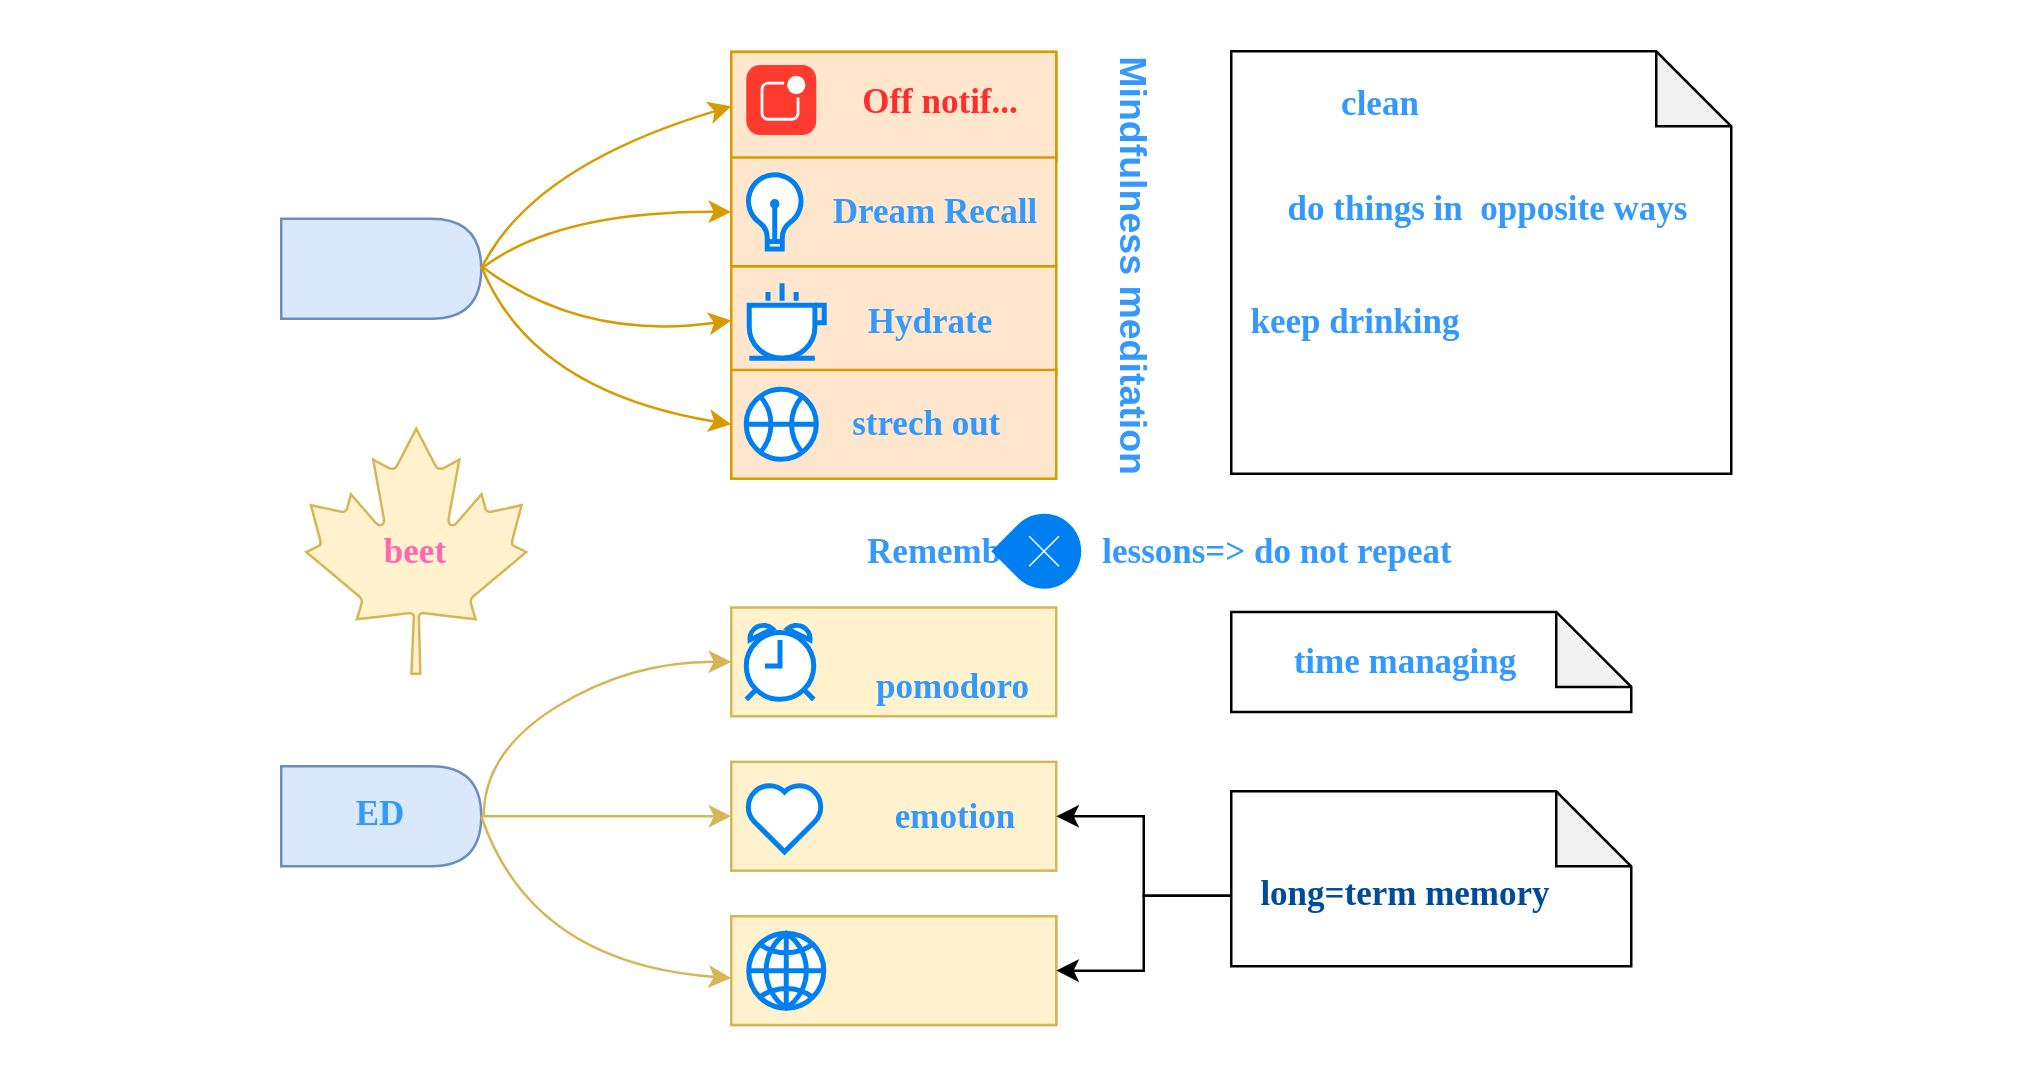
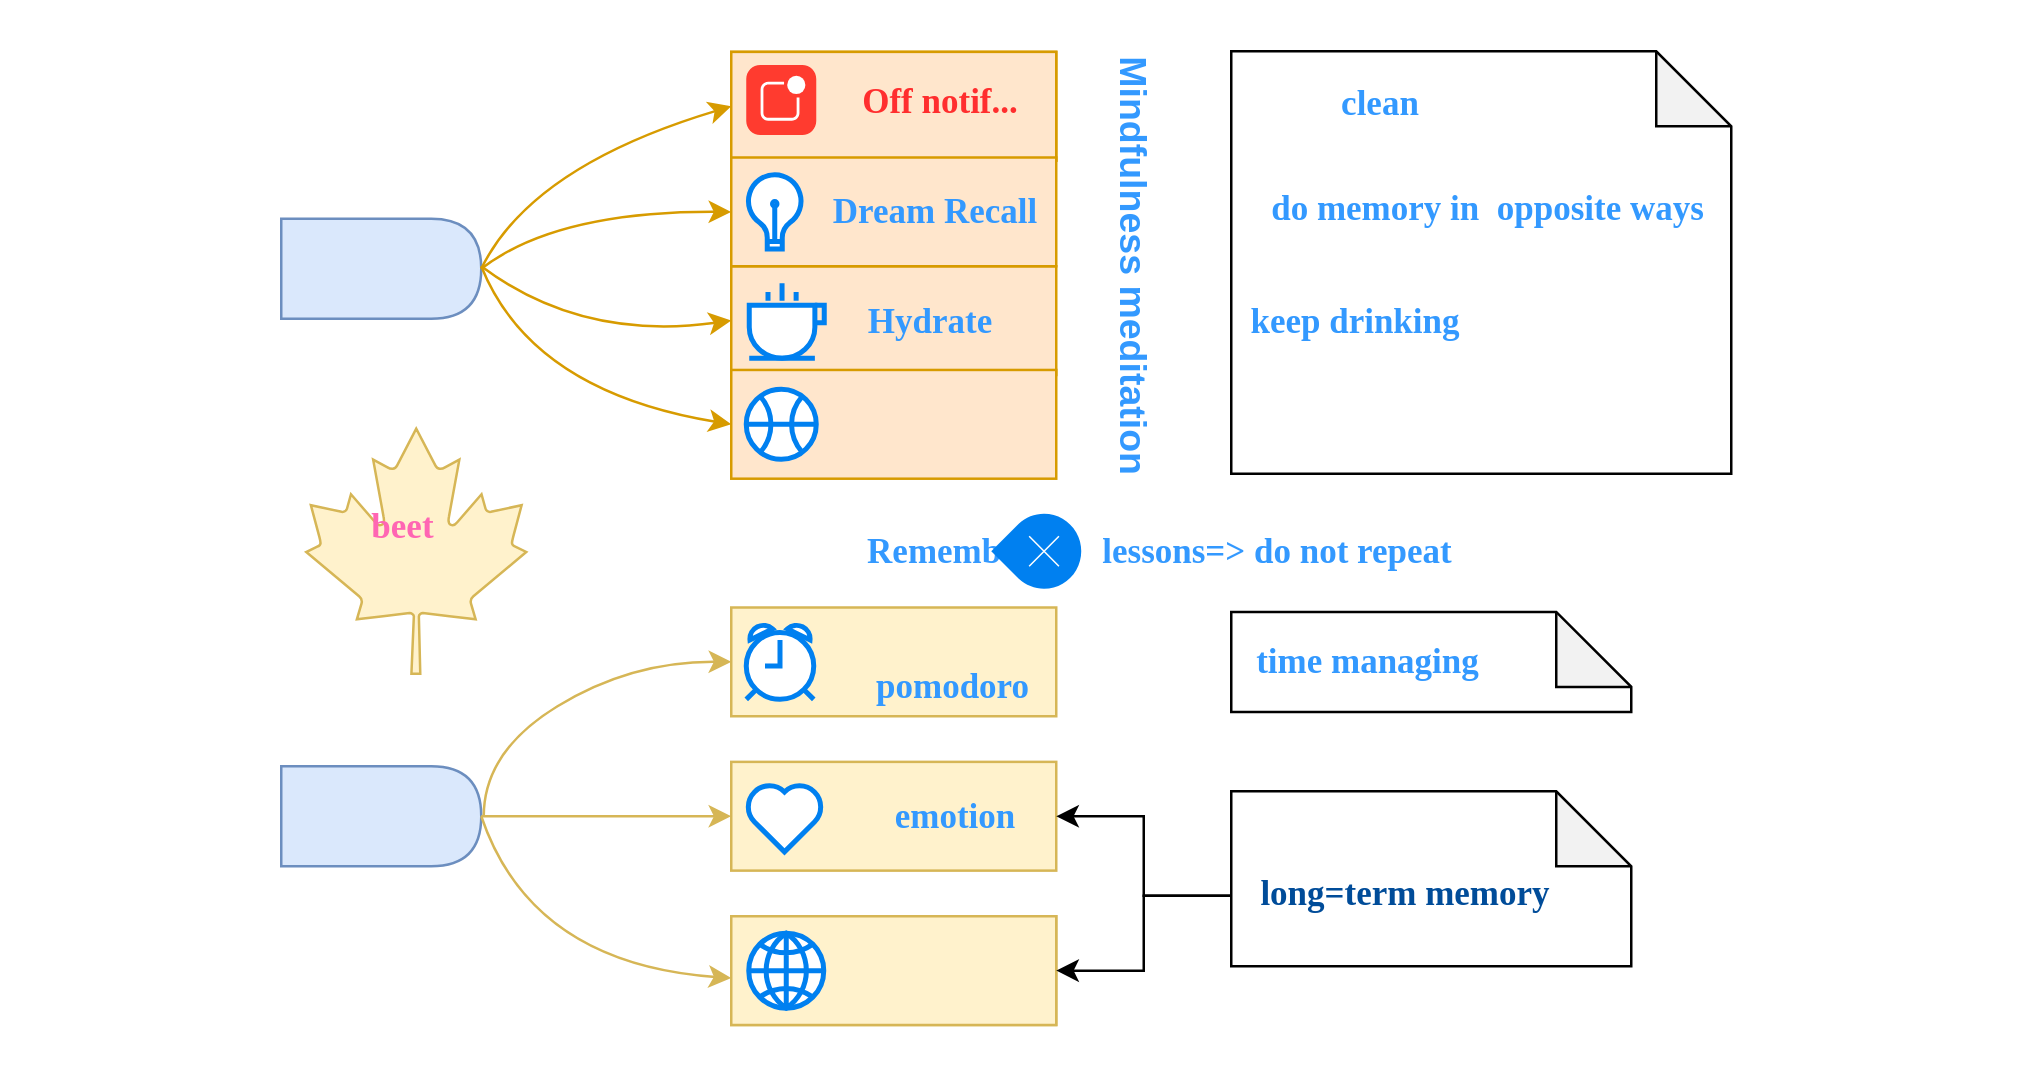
- <mxCell id="23" value="&lt;h4&gt;&lt;font color=&quot;#3399ff&quot; face=&quot;Comic Sans MS&quot;&gt;&lt;span style=&quot;font-size: 14px&quot;&gt;do things in&amp;nbsp; opposite ways&amp;nbsp; &amp;nbsp;&amp;nbsp;&lt;/span&gt;&lt;/font&gt;&lt;/h4&gt;" style="text;html=1;strokeColor=none;fillColor=none;align=center;verticalAlign=middle;whiteSpace=wrap;rounded=0;" vertex="1" parent="19"><mxGeometry x="200" y="11.75" width="220" height="20" as="geometry" /></mxCell>
+ <mxCell id="23" value="&lt;h4&gt;&lt;font color=&quot;#3399ff&quot; face=&quot;Comic Sans MS&quot;&gt;&lt;span style=&quot;font-size: 14px&quot;&gt;do memory in&amp;nbsp; opposite ways&amp;nbsp; &amp;nbsp;&amp;nbsp;&lt;/span&gt;&lt;/font&gt;&lt;/h4&gt;" style="text;html=1;strokeColor=none;fillColor=none;align=center;verticalAlign=middle;whiteSpace=wrap;rounded=0;" vertex="1" parent="19"><mxGeometry x="200" y="11.75" width="220" height="20" as="geometry" /></mxCell>
- <mxCell id="28" value="&lt;h4&gt;&lt;span style=&quot;font-size: 14px&quot;&gt;&lt;font face=&quot;Comic Sans MS&quot; color=&quot;#3399ff&quot;&gt;strech out&lt;/font&gt;&lt;/span&gt;&lt;/h4&gt;" style="text;html=1;strokeColor=none;fillColor=none;align=center;verticalAlign=middle;whiteSpace=wrap;rounded=0;" vertex="1" parent="25"><mxGeometry x="41" y="11.75" width="77" height="20" as="geometry" /></mxCell>
- <mxCell id="57" value="&lt;h4&gt;&lt;span style=&quot;font-size: 14px&quot;&gt;&lt;font face=&quot;Comic Sans MS&quot; color=&quot;#ff66b3&quot;&gt;beet&lt;/font&gt;&lt;/span&gt;&lt;/h4&gt;" style="text;html=1;strokeColor=none;fillColor=none;align=center;verticalAlign=middle;whiteSpace=wrap;rounded=0;" vertex="1" parent="2"><mxGeometry x="116" y="190" width="60" height="20" as="geometry" /></mxCell>
+ <mxCell id="57" value="&lt;h4&gt;&lt;span style=&quot;font-size: 14px&quot;&gt;&lt;font face=&quot;Comic Sans MS&quot; color=&quot;#ff66b3&quot;&gt;beet&lt;/font&gt;&lt;/span&gt;&lt;/h4&gt;" style="text;html=1;strokeColor=none;fillColor=none;align=center;verticalAlign=middle;whiteSpace=wrap;rounded=0;" vertex="1" parent="2"><mxGeometry x="111" y="180" width="60" height="20" as="geometry" /></mxCell>
- <mxCell id="52" value="&lt;h4&gt;&lt;span style=&quot;font-size: 14px&quot;&gt;&lt;font face=&quot;Comic Sans MS&quot; color=&quot;#3399ff&quot;&gt;time managing&lt;/font&gt;&lt;/span&gt;&lt;/h4&gt;" style="text;html=1;strokeColor=none;fillColor=none;align=center;verticalAlign=middle;whiteSpace=wrap;rounded=0;" vertex="1" parent="2"><mxGeometry x="487" y="234.25" width="110" height="20" as="geometry" /></mxCell>
+ <mxCell id="52" value="&lt;h4&gt;&lt;span style=&quot;font-size: 14px&quot;&gt;&lt;font face=&quot;Comic Sans MS&quot; color=&quot;#3399ff&quot;&gt;time managing&lt;/font&gt;&lt;/span&gt;&lt;/h4&gt;" style="text;html=1;strokeColor=none;fillColor=none;align=center;verticalAlign=middle;whiteSpace=wrap;rounded=0;" vertex="1" parent="2"><mxGeometry x="472" y="234.25" width="110" height="20" as="geometry" /></mxCell>
- <mxCell id="14" value="&lt;h4&gt;&lt;font color=&quot;#3399ff&quot; face=&quot;Comic Sans MS&quot;&gt;&lt;span style=&quot;font-size: 14px&quot;&gt;ED&lt;/span&gt;&lt;/font&gt;&lt;/h4&gt;" style="text;html=1;strokeColor=none;fillColor=none;align=center;verticalAlign=middle;whiteSpace=wrap;rounded=0;" vertex="1" parent="2"><mxGeometry x="102" y="296" width="60" height="20" as="geometry" /></mxCell>
